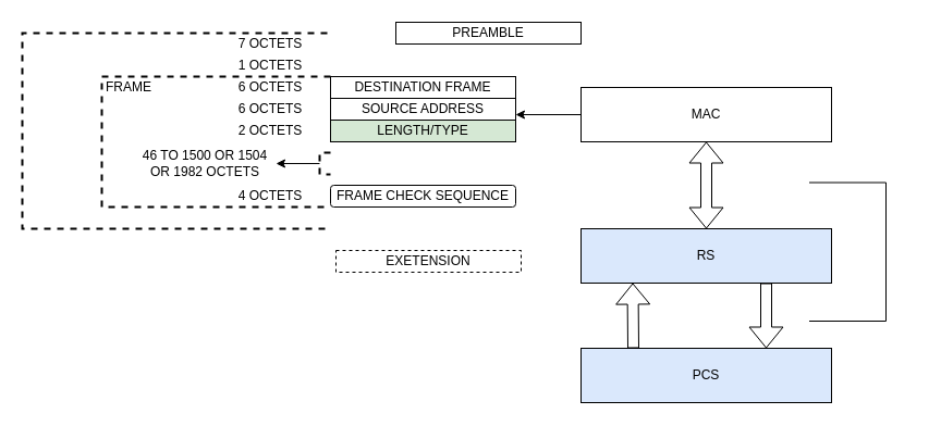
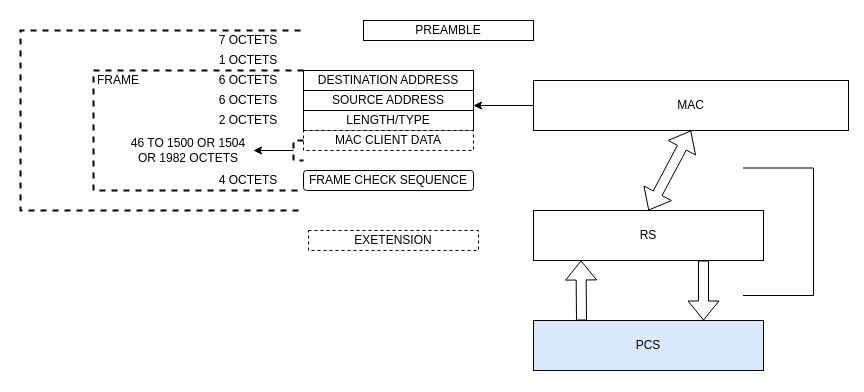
- <mxCell id="6" value="DESTINATION FRAME" style="rounded=0;whiteSpace=wrap;html=1;" parent="1" vertex="1"><mxGeometry x="303" y="70" width="170" height="20" as="geometry" /></mxCell>
+ <mxCell id="6" value="DESTINATION ADDRESS" style="rounded=0;whiteSpace=wrap;html=1;" parent="1" vertex="1"><mxGeometry x="303" y="70" width="170" height="20" as="geometry" /></mxCell>
- <mxCell id="2" value="MAC" style="rounded=0;whiteSpace=wrap;html=1;" parent="1" vertex="1"><mxGeometry x="533" y="80" width="230" height="50" as="geometry" /></mxCell>
+ <mxCell id="2" value="MAC" style="rounded=0;whiteSpace=wrap;html=1;" parent="1" vertex="1"><mxGeometry x="533" y="80" width="315" height="50" as="geometry" /></mxCell>
- <mxCell id="8" value="LENGTH/TYPE" style="rounded=0;whiteSpace=wrap;html=1;fillColor=#d5e8d4;" parent="1" vertex="1"><mxGeometry x="303" y="110" width="170" height="20" as="geometry" /></mxCell>
+ <mxCell id="8" value="LENGTH/TYPE" style="rounded=0;whiteSpace=wrap;html=1;" parent="1" vertex="1"><mxGeometry x="303" y="110" width="170" height="20" as="geometry" /></mxCell>
+ <mxCell id="9" value="MAC CLIENT DATA" style="rounded=0;whiteSpace=wrap;html=1;dashed=1;" parent="1" vertex="1"><mxGeometry x="303" y="130" width="170" height="20" as="geometry" /></mxCell>
- <mxCell id="3" value="RS" style="rounded=0;whiteSpace=wrap;html=1;align=center;fillColor=#dae8fc;" parent="1" vertex="1"><mxGeometry x="533" y="210" width="230" height="50" as="geometry" /></mxCell>
+ <mxCell id="3" value="RS" style="rounded=0;whiteSpace=wrap;html=1;align=center;" parent="1" vertex="1"><mxGeometry x="533" y="210" width="230" height="50" as="geometry" /></mxCell>
